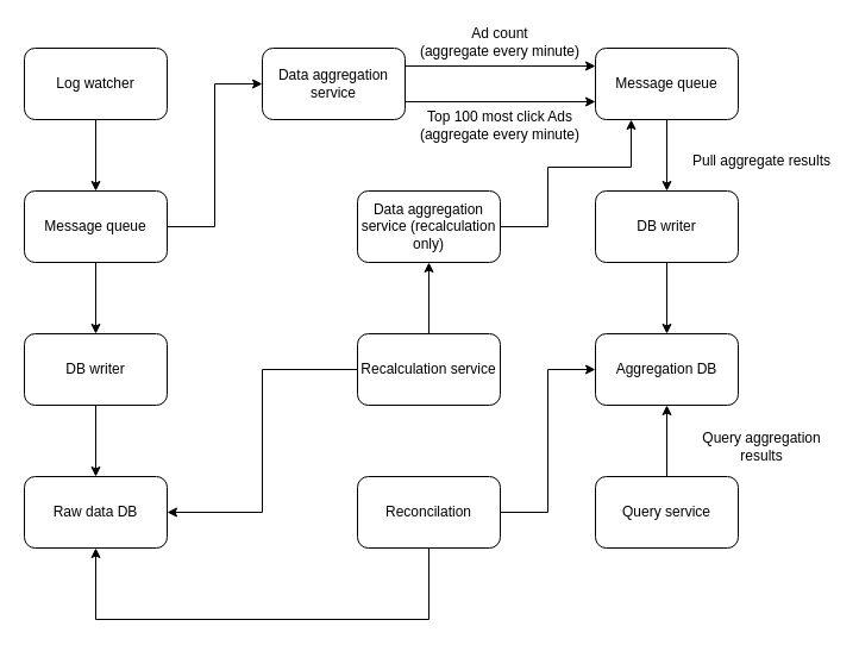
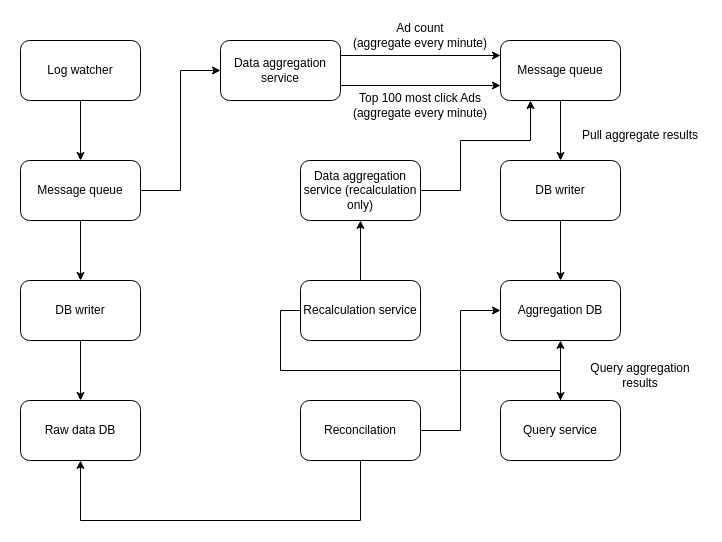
- <mxCell id="26" style="edgeStyle=orthogonalEdgeStyle;rounded=0;orthogonalLoop=1;jettySize=auto;html=1;exitX=0;exitY=0.5;exitDx=0;exitDy=0;entryX=1;entryY=0.5;entryDx=0;entryDy=0;" edge="1" parent="1" source="28" target="9"><mxGeometry relative="1" as="geometry" /></mxCell>
+ <mxCell id="26" style="edgeStyle=orthogonalEdgeStyle;rounded=0;orthogonalLoop=1;jettySize=auto;html=1;exitX=0;exitY=0.5;exitDx=0;exitDy=0;" edge="1" parent="1" source="28" target="19"><mxGeometry relative="1" as="geometry" /></mxCell>
